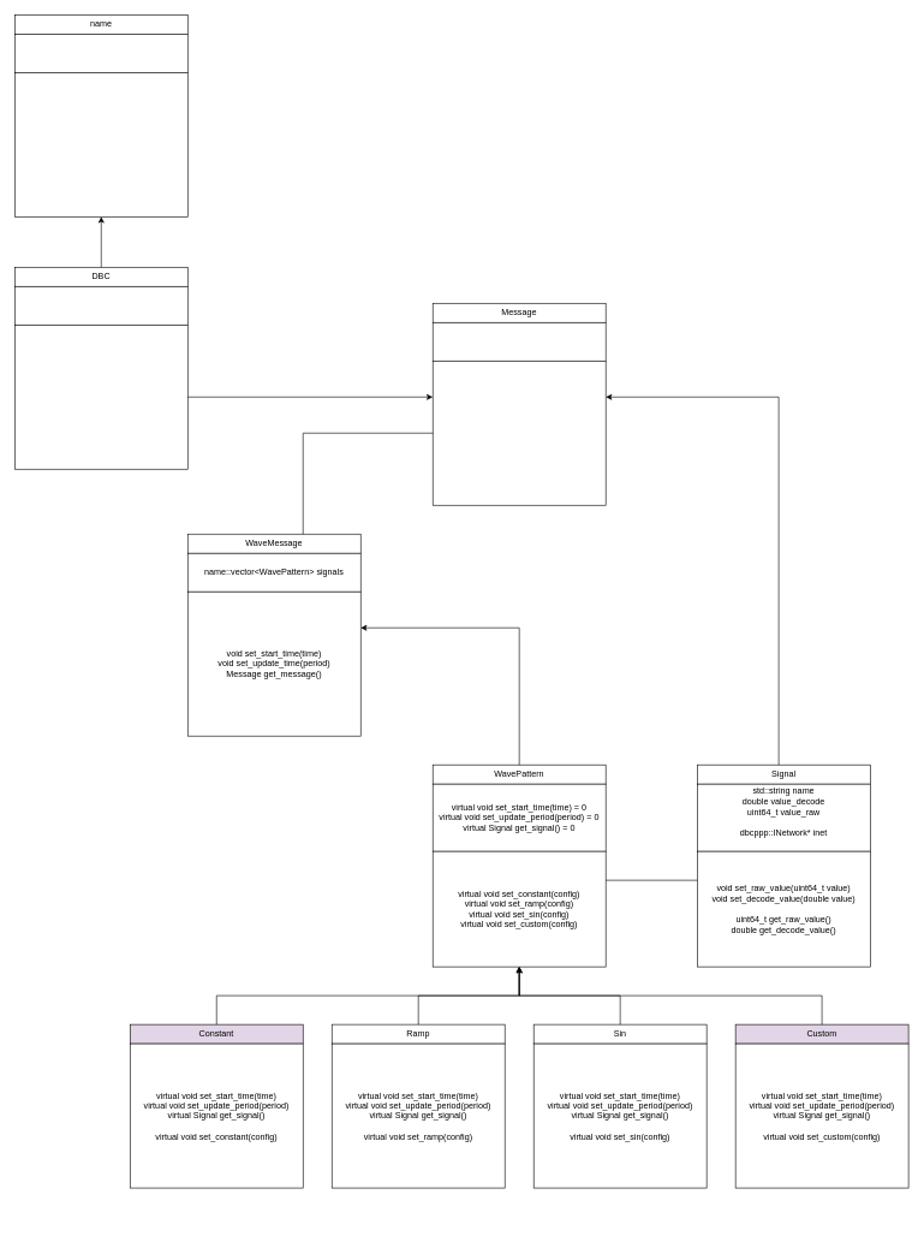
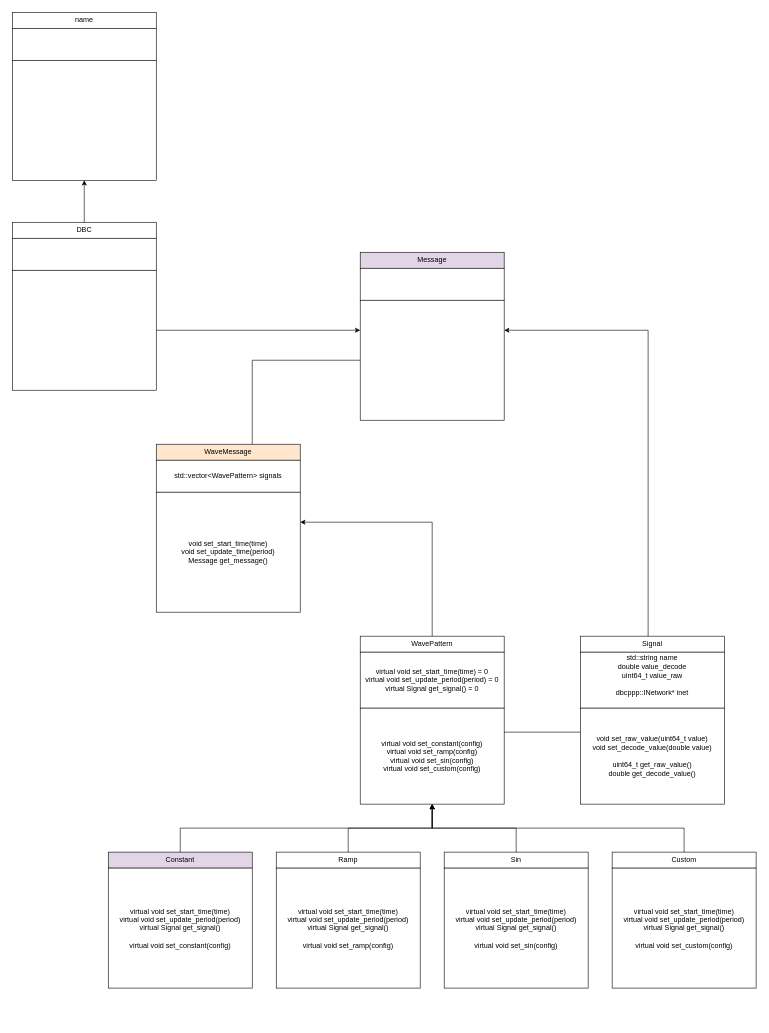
- <mxCell id="35" value="Message" style="rounded=0;whiteSpace=wrap;html=1;" parent="34" vertex="1"><mxGeometry x="-20" width="240" height="26.67" as="geometry" /></mxCell>
+ <mxCell id="35" value="Message" style="rounded=0;whiteSpace=wrap;html=1;fillColor=#e1d5e7;" parent="34" vertex="1"><mxGeometry x="-20" width="240" height="26.67" as="geometry" /></mxCell>
- <mxCell id="25" value="WaveMessage" style="rounded=0;whiteSpace=wrap;html=1;" parent="24" vertex="1"><mxGeometry x="-20" width="240" height="26.67" as="geometry" /></mxCell>
+ <mxCell id="25" value="WaveMessage" style="rounded=0;whiteSpace=wrap;html=1;fillColor=#ffe6cc;" parent="24" vertex="1"><mxGeometry x="-20" width="240" height="26.67" as="geometry" /></mxCell>
- <mxCell id="26" value="name::vector&amp;lt;WavePattern&amp;gt; signals" style="rounded=0;whiteSpace=wrap;html=1;" parent="24" vertex="1"><mxGeometry x="-20" y="26.67" width="240" height="53.33" as="geometry" /></mxCell>
+ <mxCell id="26" value="std::vector&amp;lt;WavePattern&amp;gt; signals" style="rounded=0;whiteSpace=wrap;html=1;" parent="24" vertex="1"><mxGeometry x="-20" y="26.67" width="240" height="53.33" as="geometry" /></mxCell>
- <mxCell id="21" value="Custom" style="rounded=0;whiteSpace=wrap;html=1;fillColor=#e1d5e7;" parent="20" vertex="1"><mxGeometry x="-20" width="240" height="26.67" as="geometry" /></mxCell>
+ <mxCell id="21" value="Custom" style="rounded=0;whiteSpace=wrap;html=1;" parent="20" vertex="1"><mxGeometry x="-20" width="240" height="26.67" as="geometry" /></mxCell>
